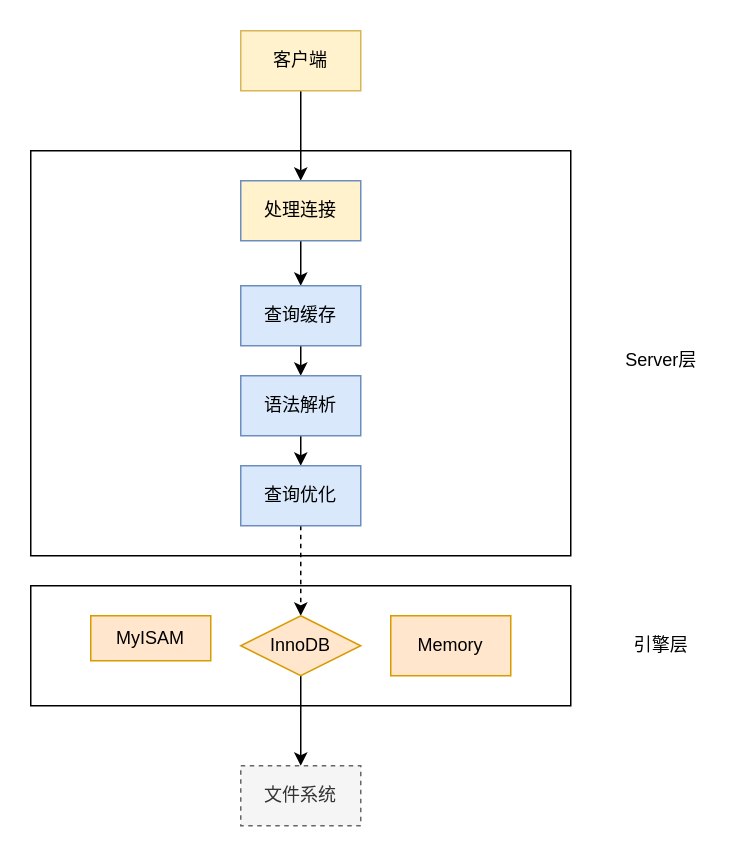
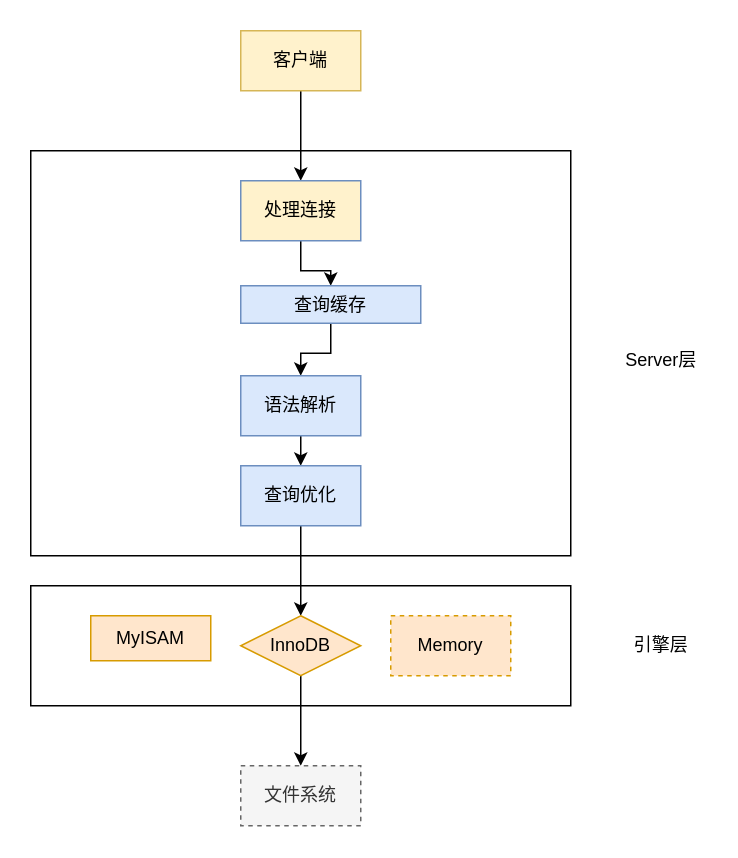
- <mxCell id="9" value="查询缓存" style="rounded=0;whiteSpace=wrap;html=1;fillColor=#dae8fc;strokeColor=#6c8ebf;" vertex="1" parent="1"><mxGeometry x="160" y="190" width="80" height="40" as="geometry" /></mxCell>
+ <mxCell id="9" value="查询缓存" style="rounded=0;whiteSpace=wrap;html=1;fillColor=#dae8fc;strokeColor=#6c8ebf;" vertex="1" parent="1"><mxGeometry x="160" y="190" width="120" height="25" as="geometry" /></mxCell>
- <mxCell id="12" style="edgeStyle=orthogonalEdgeStyle;rounded=0;orthogonalLoop=1;jettySize=auto;html=1;exitX=0.5;exitY=1;exitDx=0;exitDy=0;entryX=0.5;entryY=0;entryDx=0;entryDy=0;dashed=1;" edge="1" parent="1" source="13" target="16"><mxGeometry relative="1" as="geometry" /></mxCell>
+ <mxCell id="12" style="edgeStyle=orthogonalEdgeStyle;rounded=0;orthogonalLoop=1;jettySize=auto;html=1;exitX=0.5;exitY=1;exitDx=0;exitDy=0;entryX=0.5;entryY=0;entryDx=0;entryDy=0;" edge="1" parent="1" source="13" target="16"><mxGeometry relative="1" as="geometry" /></mxCell>
- <mxCell id="17" value="Memory" style="rounded=0;whiteSpace=wrap;html=1;fillColor=#ffe6cc;strokeColor=#d79b00;" vertex="1" parent="1"><mxGeometry x="260" y="410" width="80" height="40" as="geometry" /></mxCell>
+ <mxCell id="17" value="Memory" style="rounded=0;whiteSpace=wrap;html=1;fillColor=#ffe6cc;strokeColor=#d79b00;dashed=1;" vertex="1" parent="1"><mxGeometry x="260" y="410" width="80" height="40" as="geometry" /></mxCell>
